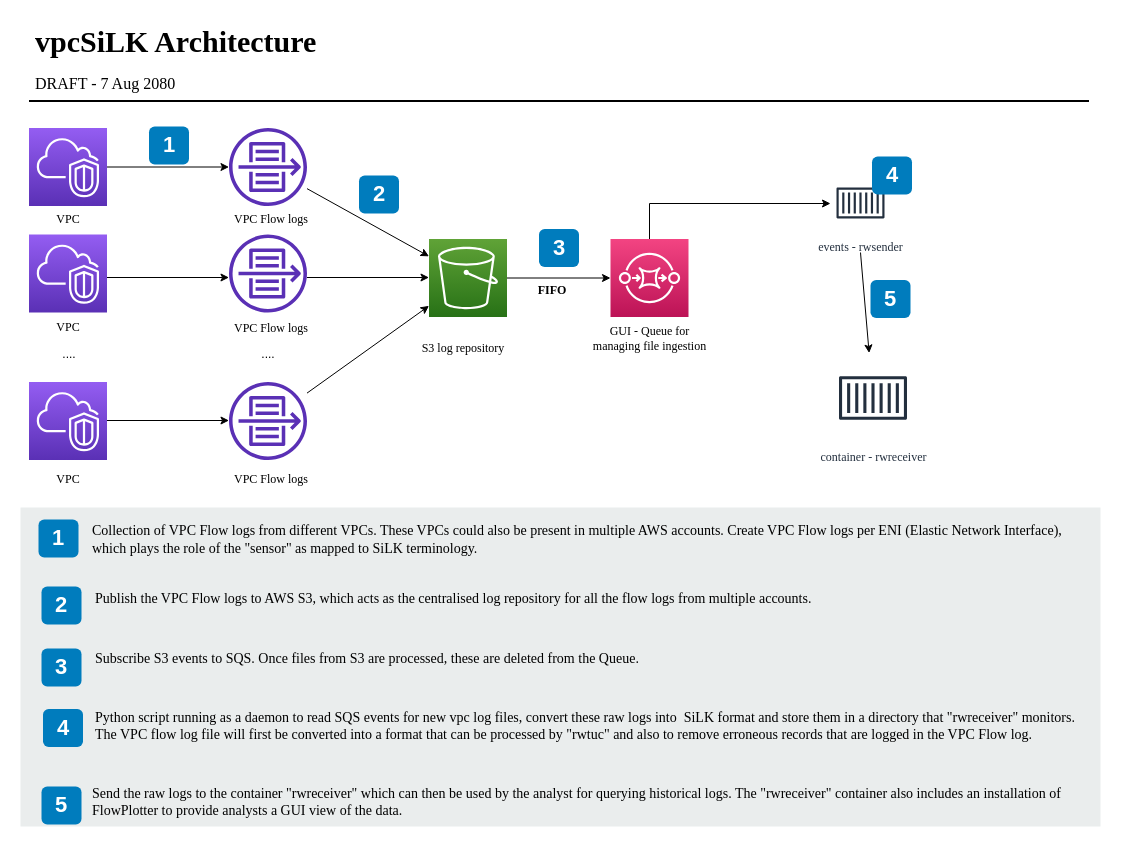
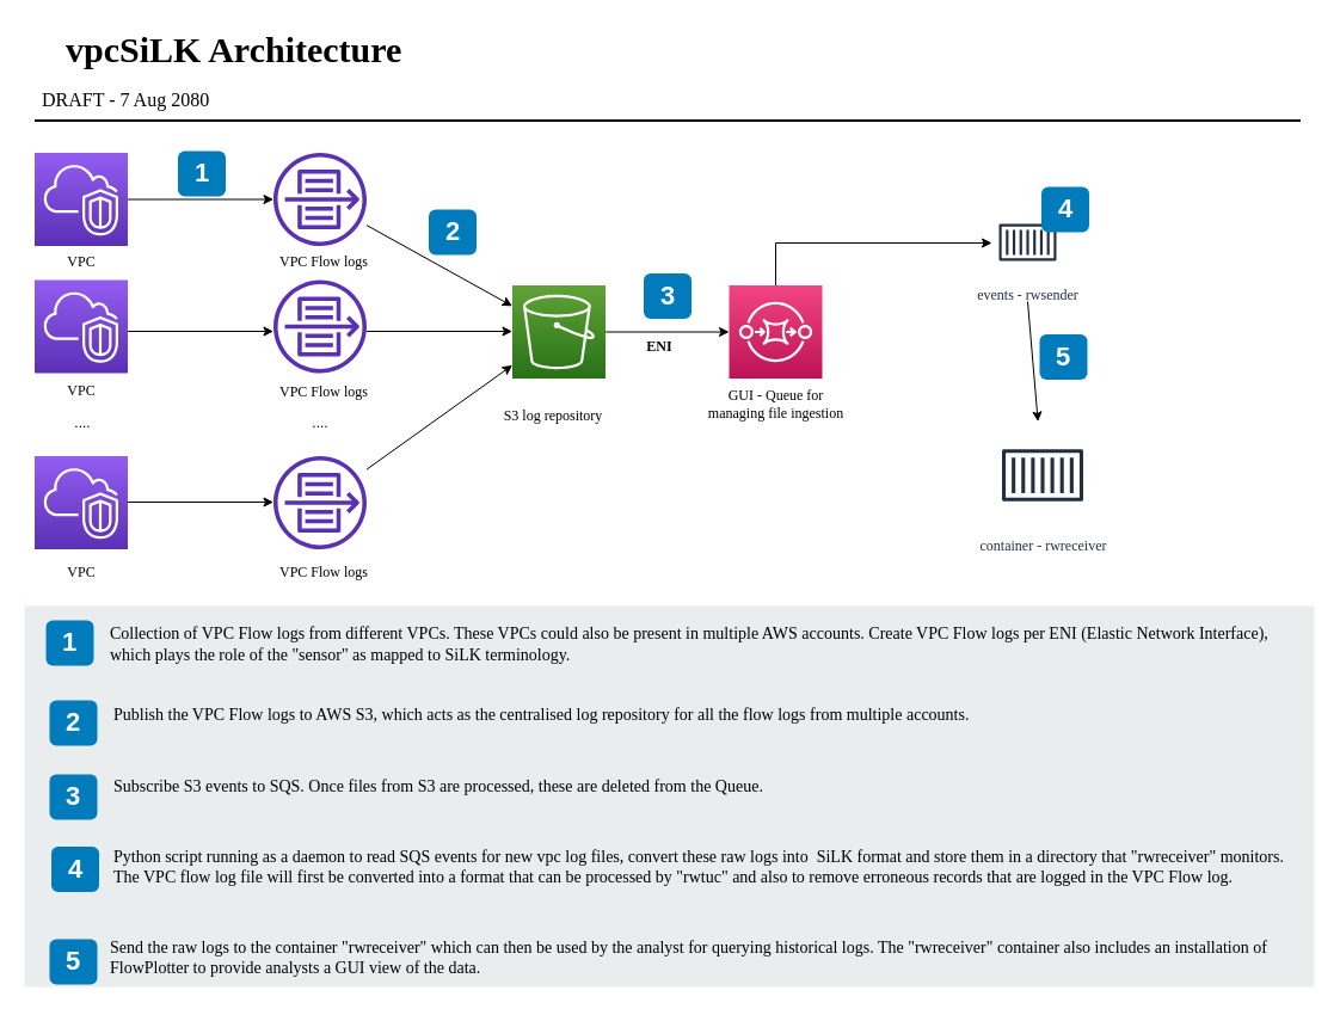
- <mxCell id="2" value="&lt;font face=&quot;Garamond&quot;&gt;vpcSiLK Architecture&lt;/font&gt;" style="text;html=1;resizable=0;points=[];autosize=1;align=left;verticalAlign=top;spacingTop=-4;fontSize=30;fontStyle=1" parent="1" vertex="1"><mxGeometry x="32.5" y="20.5" width="380" height="40" as="geometry" /></mxCell>
+ <mxCell id="2" value="&lt;font face=&quot;Garamond&quot;&gt;vpcSiLK Architecture&lt;/font&gt;" style="text;html=1;resizable=0;points=[];autosize=1;align=left;verticalAlign=top;spacingTop=-4;fontSize=30;fontStyle=1" parent="1" vertex="1"><mxGeometry x="52.5" y="20.5" width="380" height="40" as="geometry" /></mxCell>
- <mxCell id="50" value="&lt;b&gt;FIFO &lt;/b&gt;" style="text;html=1;strokeColor=none;fillColor=none;align=center;verticalAlign=middle;whiteSpace=wrap;rounded=0;fontFamily=Garamond;" parent="1" vertex="1"><mxGeometry x="502" y="279.5" width="100" height="20" as="geometry" /></mxCell>
+ <mxCell id="50" value="&lt;b&gt;ENI &lt;/b&gt;" style="text;html=1;strokeColor=none;fillColor=none;align=center;verticalAlign=middle;whiteSpace=wrap;rounded=0;fontFamily=Garamond;" parent="1" vertex="1"><mxGeometry x="502" y="279.5" width="100" height="20" as="geometry" /></mxCell>
